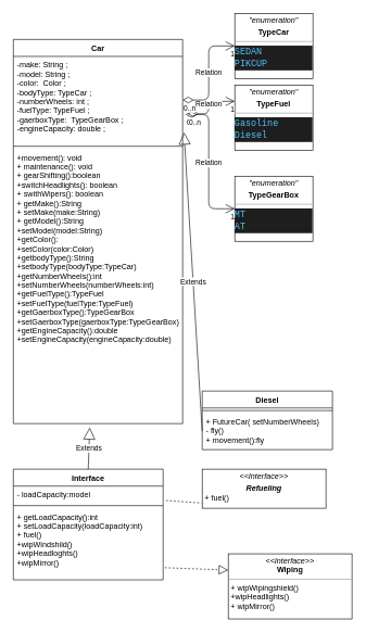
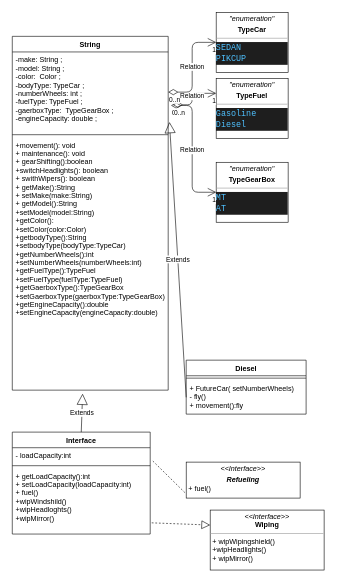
- <mxCell id="2" value="Car" style="swimlane;fontStyle=1;align=center;verticalAlign=top;childLayout=stackLayout;horizontal=1;startSize=26;horizontalStack=0;resizeParent=1;resizeParentMax=0;resizeLast=0;collapsible=1;marginBottom=0;" parent="1" vertex="1"><mxGeometry x="20" y="60" width="260" height="590" as="geometry" /></mxCell>
+ <mxCell id="2" value="String" style="swimlane;fontStyle=1;align=center;verticalAlign=top;childLayout=stackLayout;horizontal=1;startSize=26;horizontalStack=0;resizeParent=1;resizeParentMax=0;resizeLast=0;collapsible=1;marginBottom=0;" parent="1" vertex="1"><mxGeometry x="20" y="60" width="260" height="590" as="geometry" /></mxCell>
- <mxCell id="11" value="&lt;p style=&quot;margin: 0px ; margin-top: 4px ; text-align: center&quot;&gt;&lt;i&gt;&amp;lt;&amp;lt;Interface&amp;gt;&amp;gt;&lt;/i&gt;&lt;br&gt;&lt;/p&gt;&lt;p style=&quot;margin: 0px ; margin-top: 4px ; text-align: center&quot;&gt;&lt;b&gt;&lt;i&gt;Refueling&lt;/i&gt;&lt;/b&gt;&lt;/p&gt;&lt;p style=&quot;margin: 0px ; margin-left: 4px&quot;&gt;&lt;/p&gt;&lt;p style=&quot;margin: 0px ; margin-left: 4px&quot;&gt;+ fuel()&lt;/p&gt;" style="verticalAlign=top;align=left;overflow=fill;fontSize=12;fontFamily=Helvetica;html=1;" vertex="1" parent="1"><mxGeometry x="310" y="720" width="190" height="60" as="geometry" /></mxCell>
+ <mxCell id="11" value="&lt;p style=&quot;margin: 0px ; margin-top: 4px ; text-align: center&quot;&gt;&lt;i&gt;&amp;lt;&amp;lt;Interface&amp;gt;&amp;gt;&lt;/i&gt;&lt;br&gt;&lt;/p&gt;&lt;p style=&quot;margin: 0px ; margin-top: 4px ; text-align: center&quot;&gt;&lt;b&gt;&lt;i&gt;Refueling&lt;/i&gt;&lt;/b&gt;&lt;/p&gt;&lt;p style=&quot;margin: 0px ; margin-left: 4px&quot;&gt;&lt;/p&gt;&lt;p style=&quot;margin: 0px ; margin-left: 4px&quot;&gt;+ fuel()&lt;/p&gt;" style="verticalAlign=top;align=left;overflow=fill;fontSize=12;fontFamily=Helvetica;html=1;" vertex="1" parent="1"><mxGeometry x="310" y="770" width="190" height="60" as="geometry" /></mxCell>
- <mxCell id="7" value="- loadCapacity:model&#10;" style="text;strokeColor=none;fillColor=none;align=left;verticalAlign=top;spacingLeft=4;spacingRight=4;overflow=hidden;rotatable=0;points=[[0,0.5],[1,0.5]];portConstraint=eastwest;" vertex="1" parent="6"><mxGeometry y="26" width="230" height="26" as="geometry" /></mxCell>
+ <mxCell id="7" value="- loadCapacity:int&#10;" style="text;strokeColor=none;fillColor=none;align=left;verticalAlign=top;spacingLeft=4;spacingRight=4;overflow=hidden;rotatable=0;points=[[0,0.5],[1,0.5]];portConstraint=eastwest;" vertex="1" parent="6"><mxGeometry y="26" width="230" height="26" as="geometry" /></mxCell>
